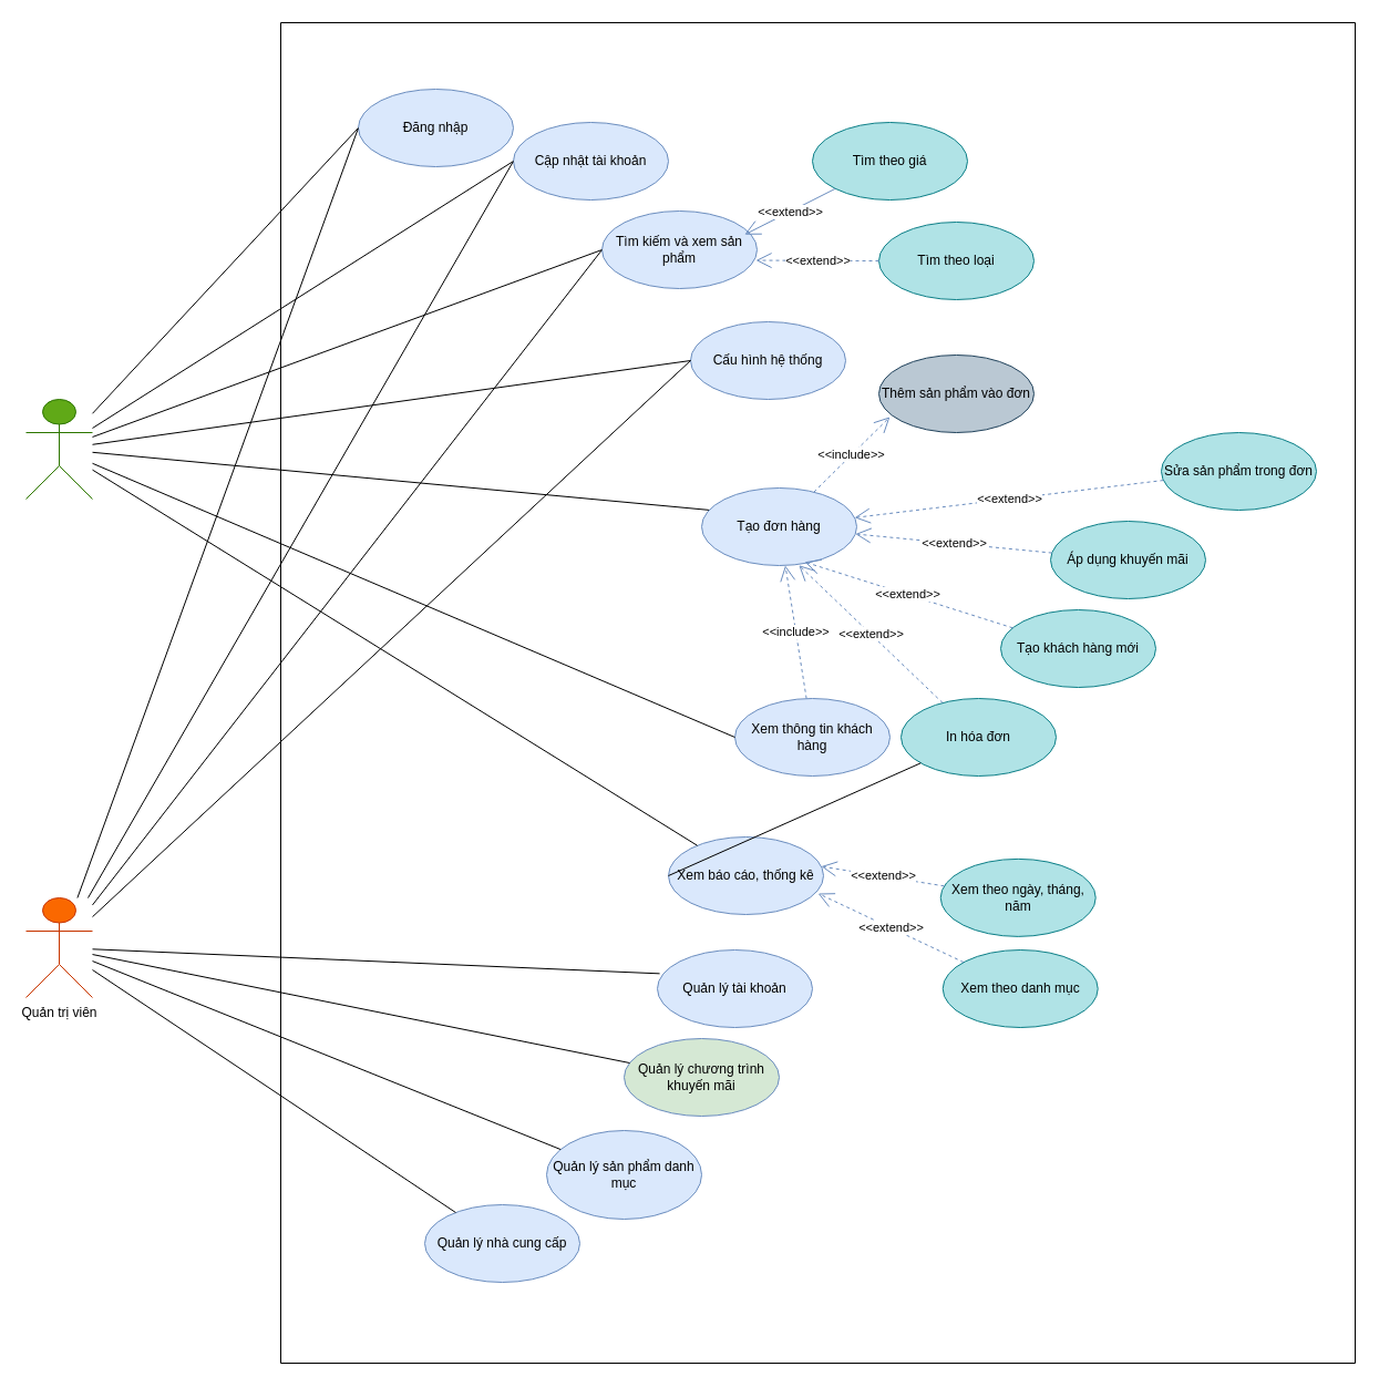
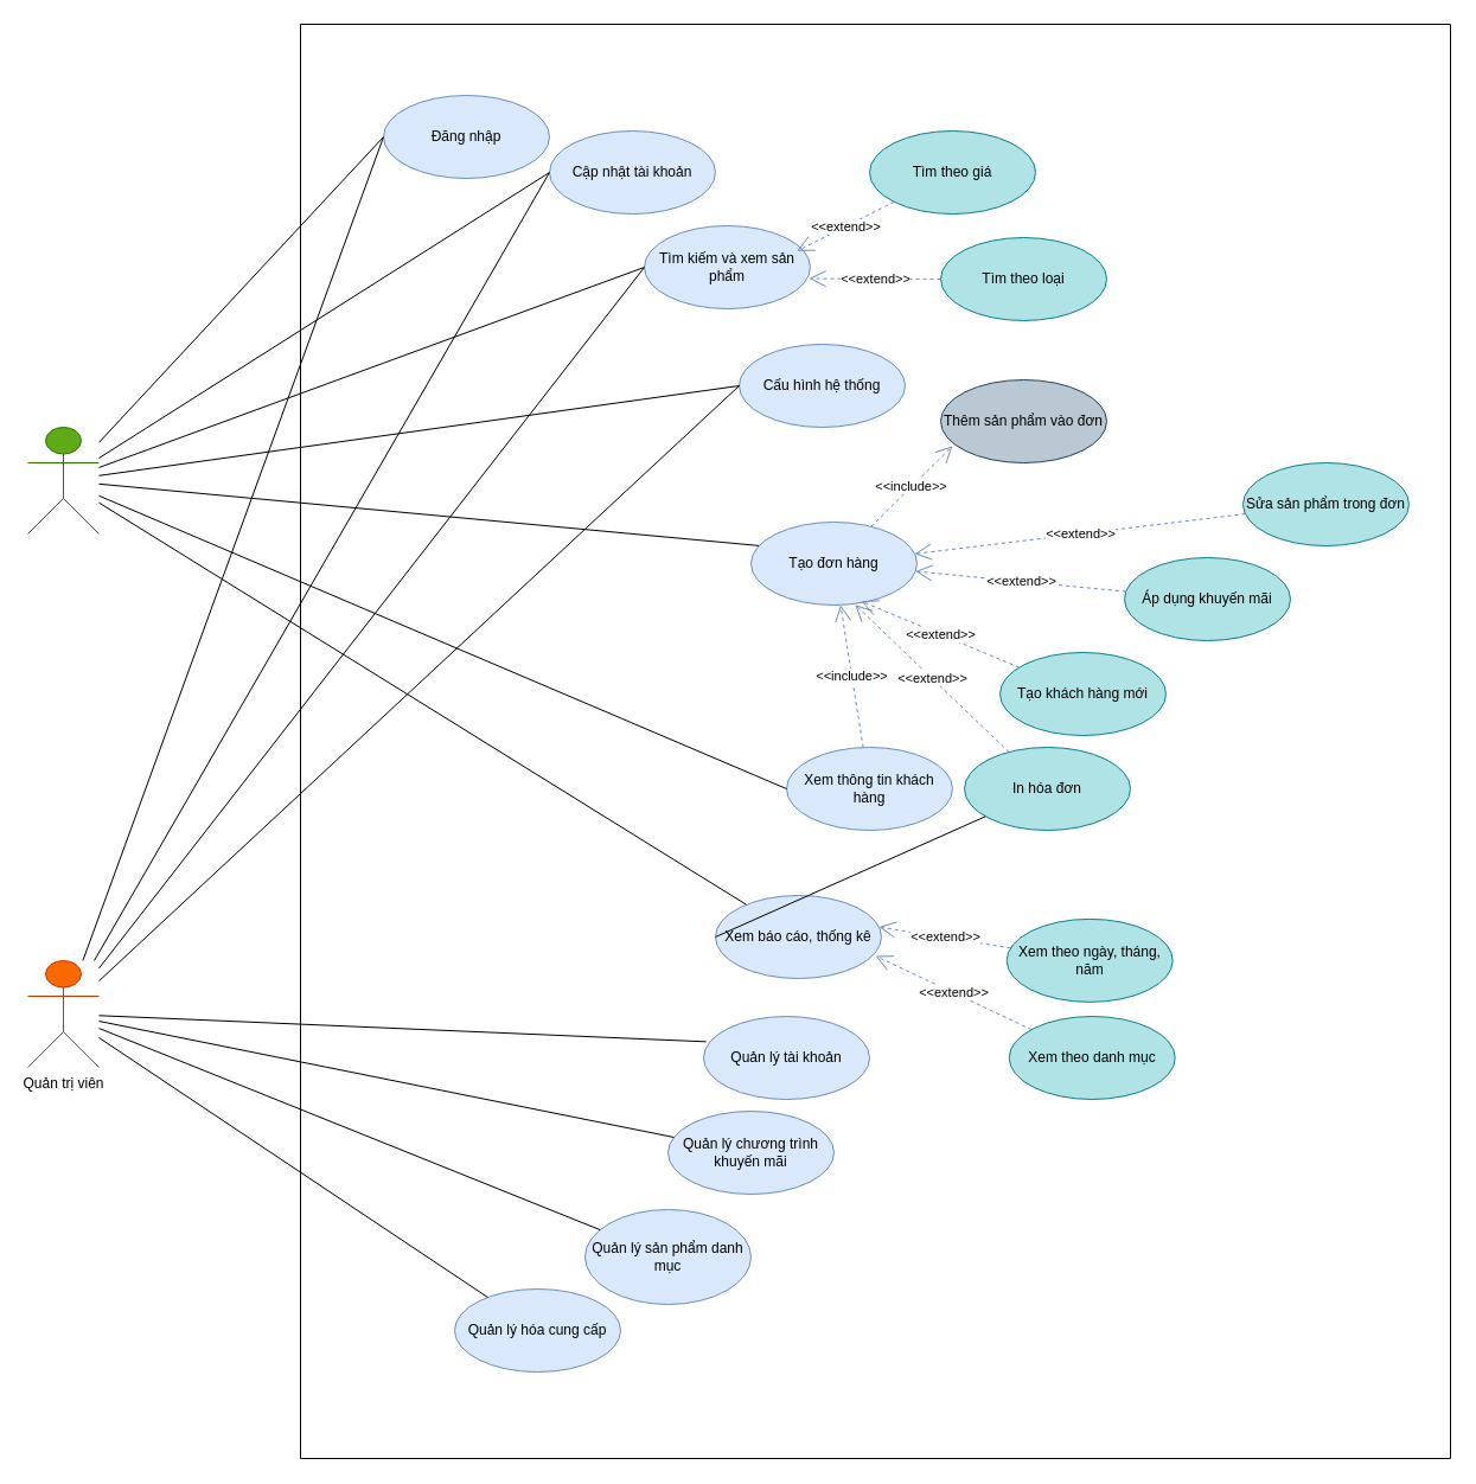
- <mxCell id="28" value="&amp;lt;&amp;lt;extend&lt;span style=&quot;background-color: light-dark(#ffffff, var(--ge-dark-color, #121212)); color: light-dark(rgb(0, 0, 0), rgb(255, 255, 255));&quot;&gt;&amp;gt;&amp;gt;&lt;/span&gt;" style="endArrow=open;endSize=12;dashed=0;html=1;rounded=0;fillColor=#dae8fc;strokeColor=#6c8ebf;entryX=0.92;entryY=0.304;entryDx=0;entryDy=0;entryPerimeter=0;" edge="1" parent="7" source="27" target="12"><mxGeometry width="160" relative="1" as="geometry"><mxPoint x="485" y="620" as="sourcePoint" /><mxPoint x="465" y="500" as="targetPoint" /></mxGeometry></mxCell>
+ <mxCell id="28" value="&amp;lt;&amp;lt;extend&lt;span style=&quot;background-color: light-dark(#ffffff, var(--ge-dark-color, #121212)); color: light-dark(rgb(0, 0, 0), rgb(255, 255, 255));&quot;&gt;&amp;gt;&amp;gt;&lt;/span&gt;" style="endArrow=open;endSize=12;dashed=1;html=1;rounded=0;fillColor=#dae8fc;strokeColor=#6c8ebf;entryX=0.92;entryY=0.304;entryDx=0;entryDy=0;entryPerimeter=0;" edge="1" parent="7" source="27" target="12"><mxGeometry width="160" relative="1" as="geometry"><mxPoint x="485" y="620" as="sourcePoint" /><mxPoint x="465" y="500" as="targetPoint" /></mxGeometry></mxCell>
- <mxCell id="14" value="Tạo khách hàng mới" style="ellipse;whiteSpace=wrap;html=1;fillColor=#b0e3e6;strokeColor=#0e8088;" parent="7" vertex="1"><mxGeometry x="650" y="530" width="140" height="70" as="geometry" /></mxCell>
+ <mxCell id="14" value="Tạo khách hàng mới" style="ellipse;whiteSpace=wrap;html=1;fillColor=#b0e3e6;strokeColor=#0e8088;" parent="7" vertex="1"><mxGeometry x="590" y="530" width="140" height="70" as="geometry" /></mxCell>
- <mxCell id="17" value="Quản lý chương trình khuyến mãi" style="ellipse;whiteSpace=wrap;html=1;fillColor=#d5e8d4;strokeColor=#6c8ebf;" parent="7" vertex="1"><mxGeometry x="310" y="917" width="140" height="70" as="geometry" /></mxCell>
+ <mxCell id="17" value="Quản lý chương trình khuyến mãi" style="ellipse;whiteSpace=wrap;html=1;fillColor=#dae8fc;strokeColor=#6c8ebf;" parent="7" vertex="1"><mxGeometry x="310" y="917" width="140" height="70" as="geometry" /></mxCell>
- <mxCell id="19" value="Quản lý nhà cung cấp" style="ellipse;whiteSpace=wrap;html=1;fillColor=#dae8fc;strokeColor=#6c8ebf;" parent="7" vertex="1"><mxGeometry x="130" y="1067" width="140" height="70" as="geometry" /></mxCell>
+ <mxCell id="19" value="Quản lý hóa cung cấp" style="ellipse;whiteSpace=wrap;html=1;fillColor=#dae8fc;strokeColor=#6c8ebf;" parent="7" vertex="1"><mxGeometry x="130" y="1067" width="140" height="70" as="geometry" /></mxCell>
